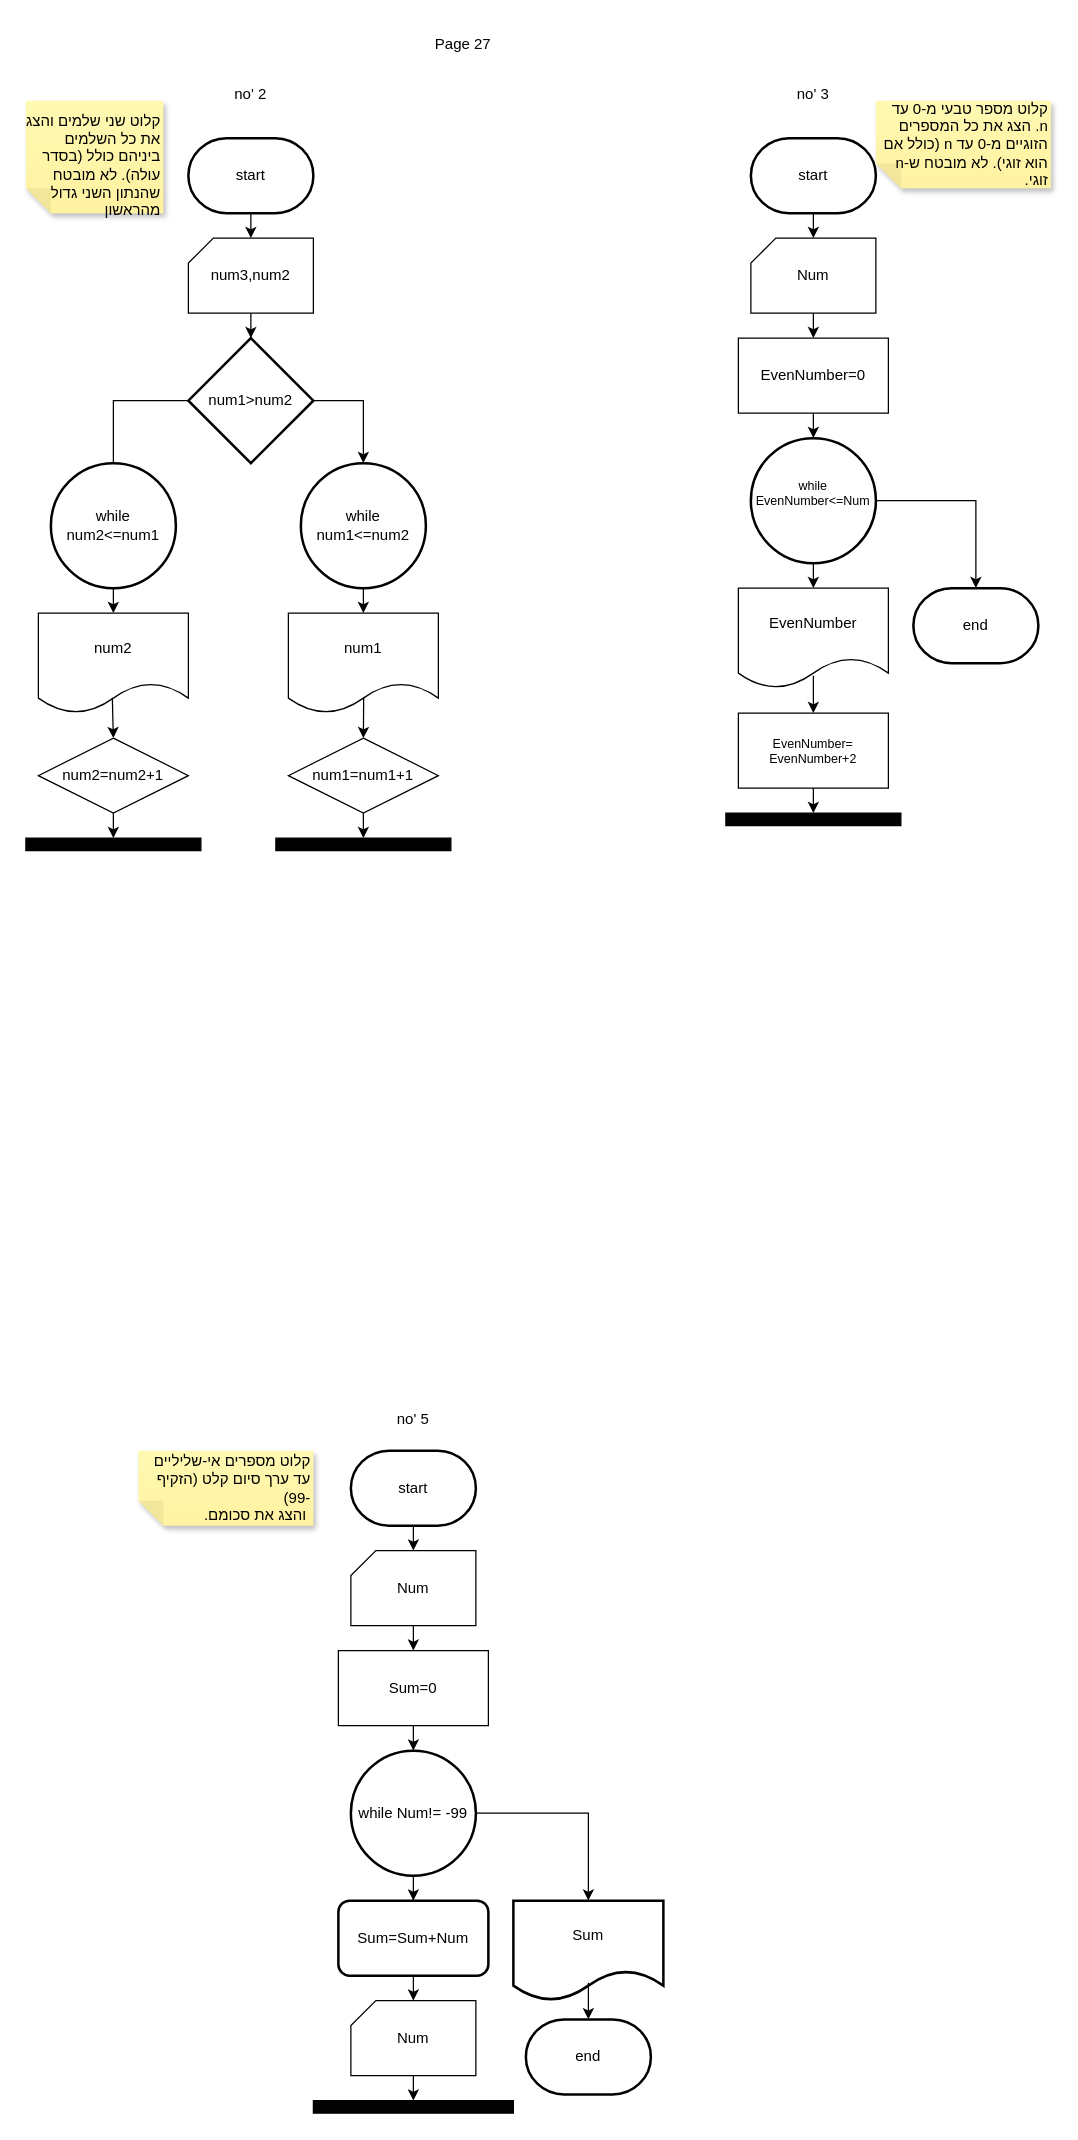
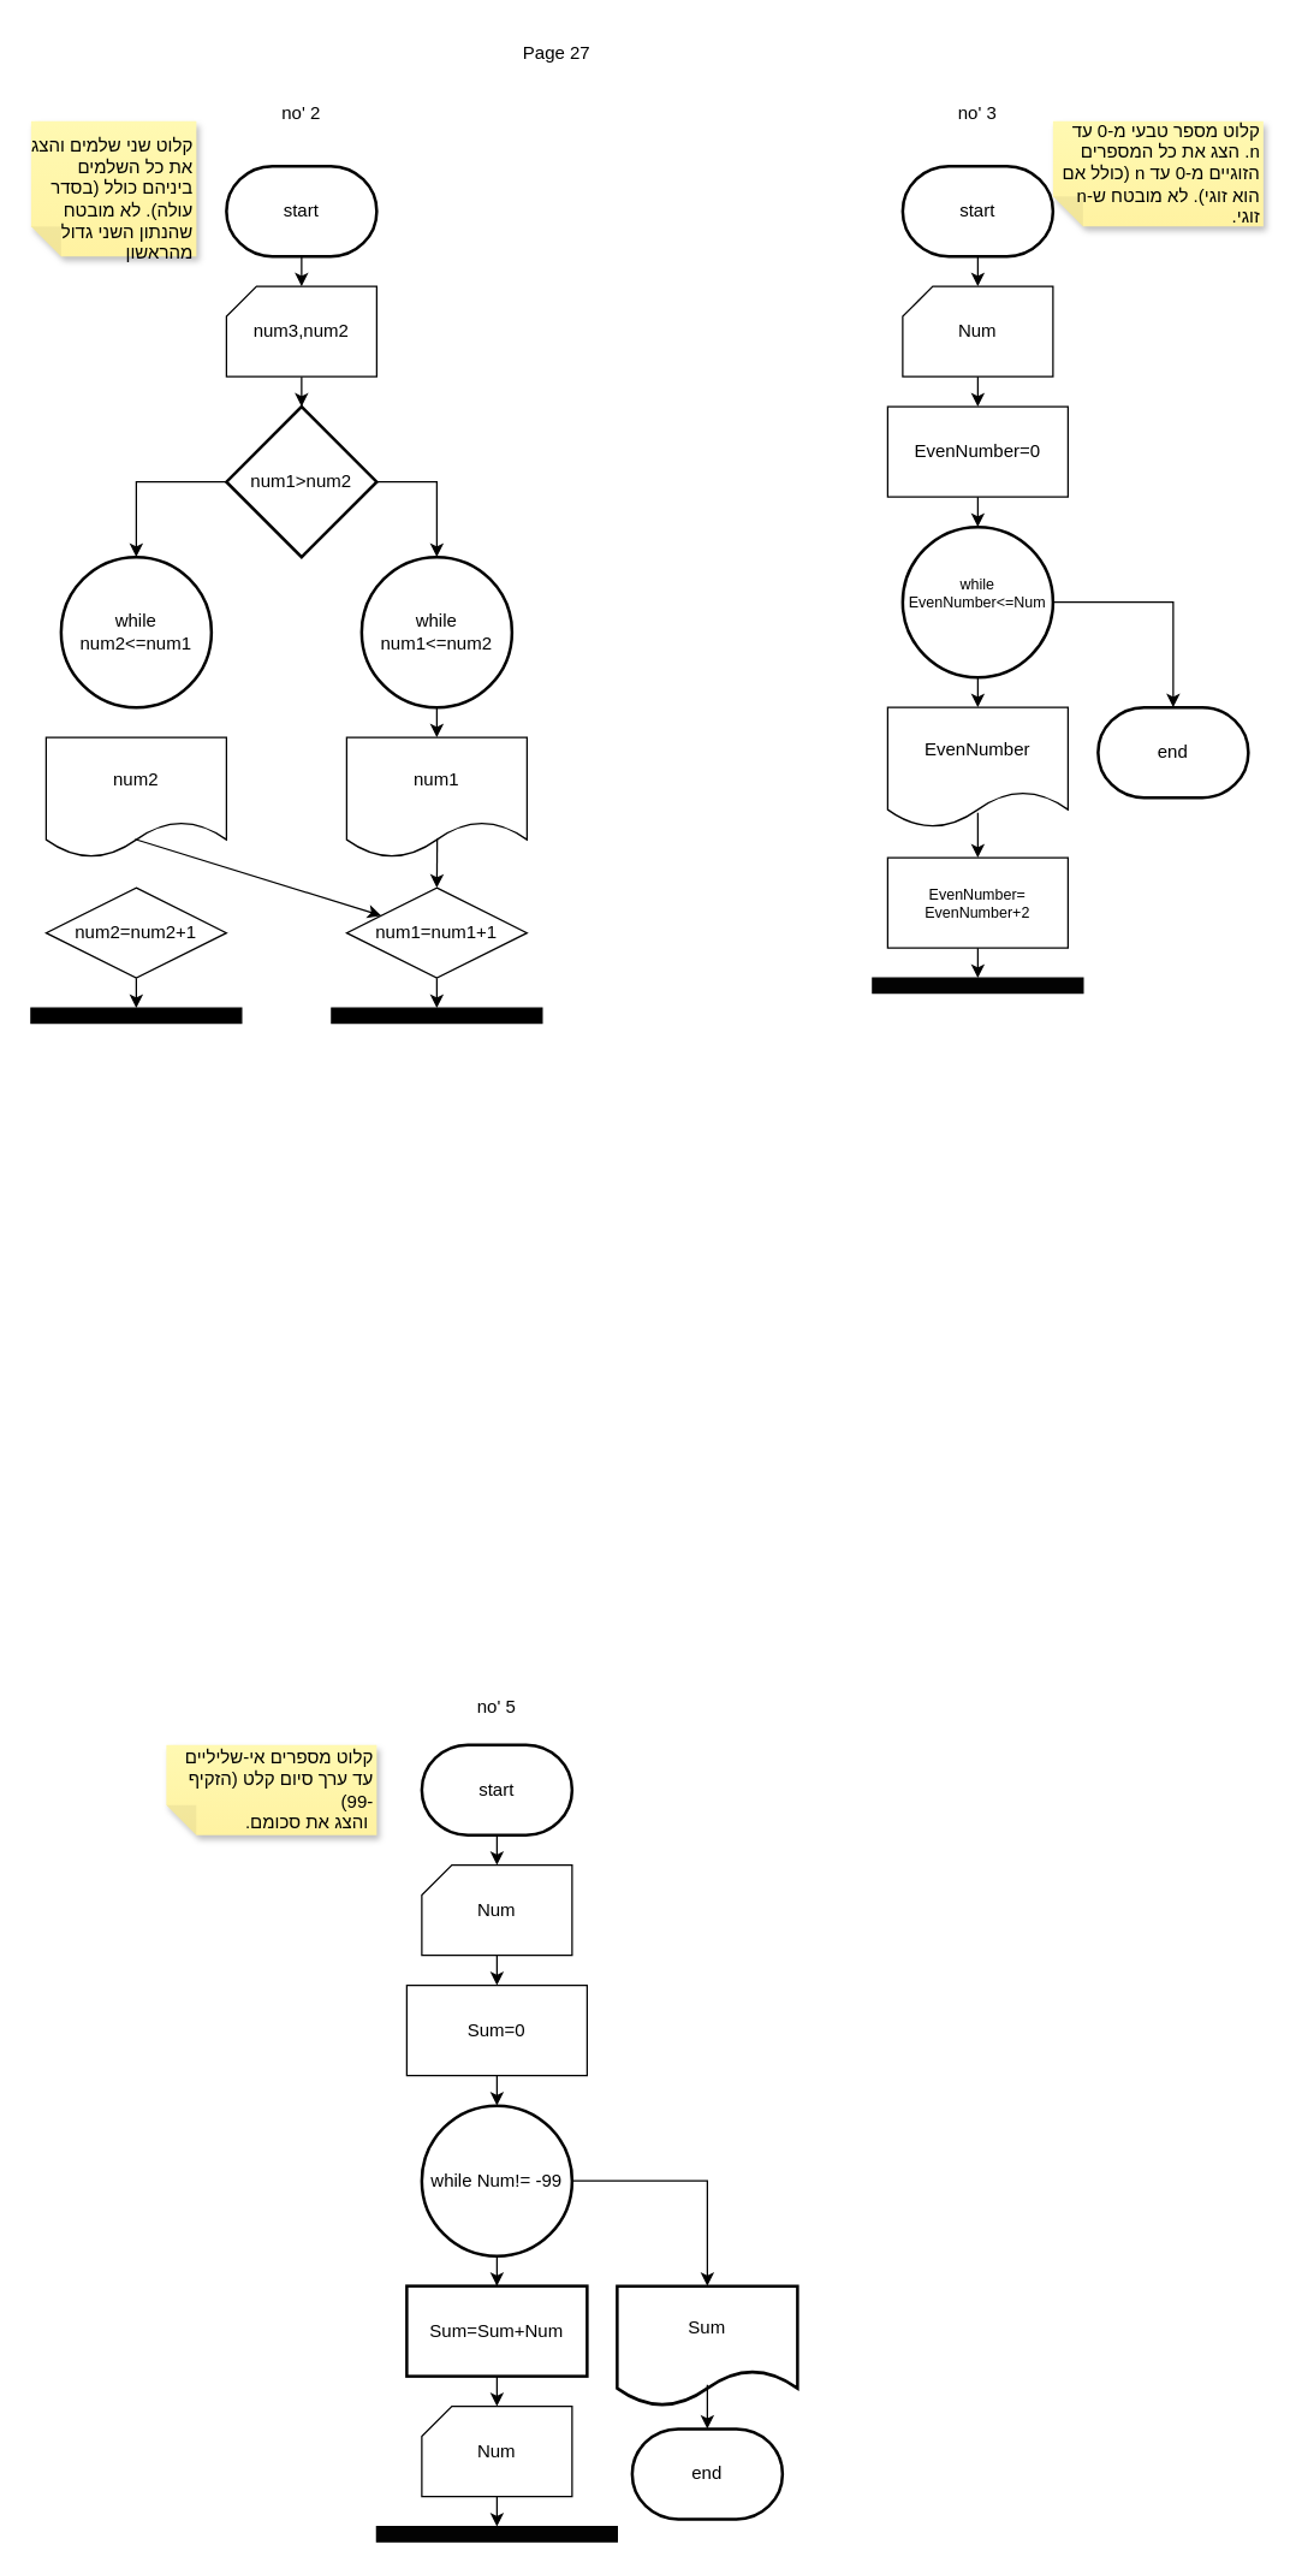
- <mxCell id="21" value="" style="endArrow=none;html=1;rounded=0;exitX=0;exitY=0.5;exitDx=0;exitDy=0;exitPerimeter=0;entryX=0.5;entryY=0;entryDx=0;entryDy=0;entryPerimeter=0;" parent="1" source="13" target="14" edge="1"><mxGeometry width="50" height="50" relative="1" as="geometry"><mxPoint x="310" y="410" as="sourcePoint" /><mxPoint x="360" y="360" as="targetPoint" /><Array as="points"><mxPoint x="90" y="320" /></Array></mxGeometry></mxCell>
+ <mxCell id="21" value="" style="endArrow=classic;html=1;rounded=0;exitX=0;exitY=0.5;exitDx=0;exitDy=0;exitPerimeter=0;entryX=0.5;entryY=0;entryDx=0;entryDy=0;entryPerimeter=0;" parent="1" source="13" target="14" edge="1"><mxGeometry width="50" height="50" relative="1" as="geometry"><mxPoint x="310" y="410" as="sourcePoint" /><mxPoint x="360" y="360" as="targetPoint" /><Array as="points"><mxPoint x="90" y="320" /></Array></mxGeometry></mxCell>
- <mxCell id="23" value="" style="endArrow=classic;html=1;rounded=0;exitX=0.5;exitY=1;exitDx=0;exitDy=0;exitPerimeter=0;entryX=0.5;entryY=0;entryDx=0;entryDy=0;" parent="1" source="14" target="15" edge="1"><mxGeometry width="50" height="50" relative="1" as="geometry"><mxPoint x="310" y="540" as="sourcePoint" /><mxPoint x="360" y="490" as="targetPoint" /></mxGeometry></mxCell>
- <mxCell id="25" value="" style="endArrow=classic;html=1;rounded=0;exitX=0.493;exitY=0.846;exitDx=0;exitDy=0;exitPerimeter=0;entryX=0.5;entryY=0;entryDx=0;entryDy=0;" parent="1" source="15" target="16" edge="1"><mxGeometry width="50" height="50" relative="1" as="geometry"><mxPoint x="310" y="540" as="sourcePoint" /><mxPoint x="360" y="490" as="targetPoint" /></mxGeometry></mxCell>
+ <mxCell id="25" value="" style="endArrow=classic;html=1;rounded=0;exitX=0.493;exitY=0.846;exitDx=0;exitDy=0;exitPerimeter=0;" parent="1" source="15" target="19" edge="1"><mxGeometry width="50" height="50" relative="1" as="geometry"><mxPoint x="310" y="540" as="sourcePoint" /><mxPoint x="360" y="490" as="targetPoint" /></mxGeometry></mxCell>
- <mxCell id="46" value="Sum=Sum+Num" style="whiteSpace=wrap;html=1;strokeWidth=2;rounded=1;" parent="1" vertex="1"><mxGeometry x="270" y="1520" width="120" height="60" as="geometry" /></mxCell>
+ <mxCell id="46" value="Sum=Sum+Num" style="whiteSpace=wrap;html=1;strokeWidth=2;" parent="1" vertex="1"><mxGeometry x="270" y="1520" width="120" height="60" as="geometry" /></mxCell>
